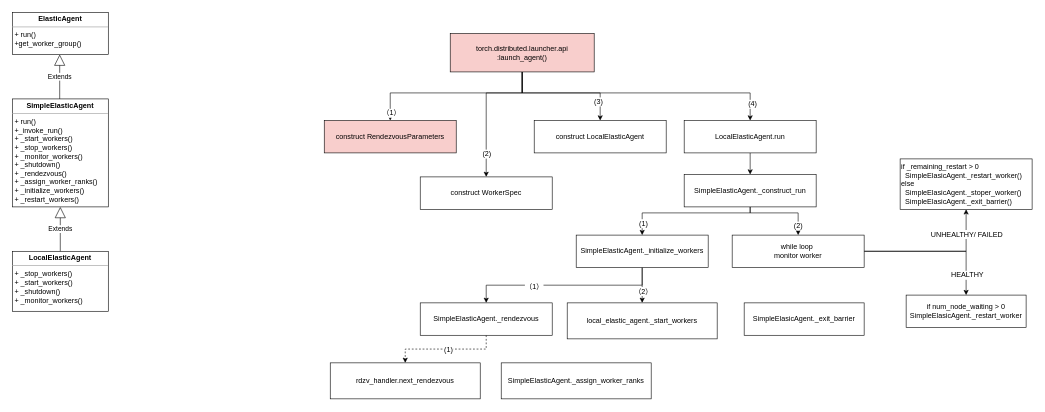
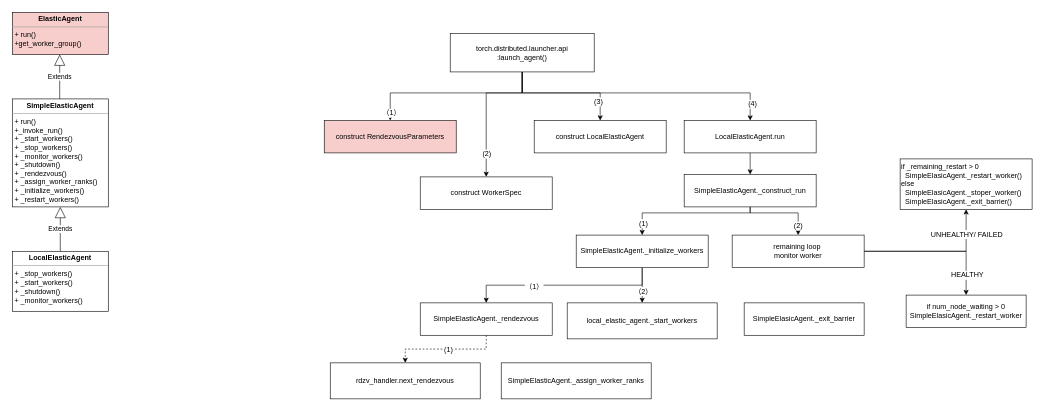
- <mxCell id="2" value="&lt;p style=&quot;margin: 0px ; margin-top: 4px ; text-align: center&quot;&gt;&lt;b&gt;ElasticAgent&lt;/b&gt;&lt;br&gt;&lt;/p&gt;&lt;hr size=&quot;1&quot;&gt;&lt;p style=&quot;margin: 0px ; margin-left: 4px&quot;&gt;&lt;/p&gt;&lt;p style=&quot;margin: 0px ; margin-left: 4px&quot;&gt;+ run()&lt;/p&gt;&lt;p style=&quot;margin: 0px ; margin-left: 4px&quot;&gt;+get_worker_group()&lt;/p&gt;" style="verticalAlign=top;align=left;overflow=fill;fontSize=12;fontFamily=Helvetica;html=1;" parent="1" vertex="1"><mxGeometry x="20" y="20" width="160" height="70" as="geometry" /></mxCell>
+ <mxCell id="2" value="&lt;p style=&quot;margin: 0px ; margin-top: 4px ; text-align: center&quot;&gt;&lt;b&gt;ElasticAgent&lt;/b&gt;&lt;br&gt;&lt;/p&gt;&lt;hr size=&quot;1&quot;&gt;&lt;p style=&quot;margin: 0px ; margin-left: 4px&quot;&gt;&lt;/p&gt;&lt;p style=&quot;margin: 0px ; margin-left: 4px&quot;&gt;+ run()&lt;/p&gt;&lt;p style=&quot;margin: 0px ; margin-left: 4px&quot;&gt;+get_worker_group()&lt;/p&gt;" style="verticalAlign=top;align=left;overflow=fill;fontSize=12;fontFamily=Helvetica;html=1;fillColor=#f8cecc;" parent="1" vertex="1"><mxGeometry x="20" y="20" width="160" height="70" as="geometry" /></mxCell>
- <mxCell id="15" value="torch.distributed.launcher.api&lt;br&gt;:launch_agent()" style="rounded=0;whiteSpace=wrap;html=1;fillColor=#f8cecc;" parent="1" vertex="1"><mxGeometry x="750" y="55" width="240" height="64" as="geometry" /></mxCell>
+ <mxCell id="15" value="torch.distributed.launcher.api&lt;br&gt;:launch_agent()" style="rounded=0;whiteSpace=wrap;html=1;" parent="1" vertex="1"><mxGeometry x="750" y="55" width="240" height="64" as="geometry" /></mxCell>
- <mxCell id="31" value="while loop&amp;nbsp;&lt;br&gt;monitor worker" style="rounded=0;whiteSpace=wrap;html=1;" parent="1" vertex="1"><mxGeometry x="1220" y="391" width="220" height="54" as="geometry" /></mxCell>
+ <mxCell id="31" value="remaining loop&amp;nbsp;&lt;br&gt;monitor worker" style="rounded=0;whiteSpace=wrap;html=1;" parent="1" vertex="1"><mxGeometry x="1220" y="391" width="220" height="54" as="geometry" /></mxCell>
